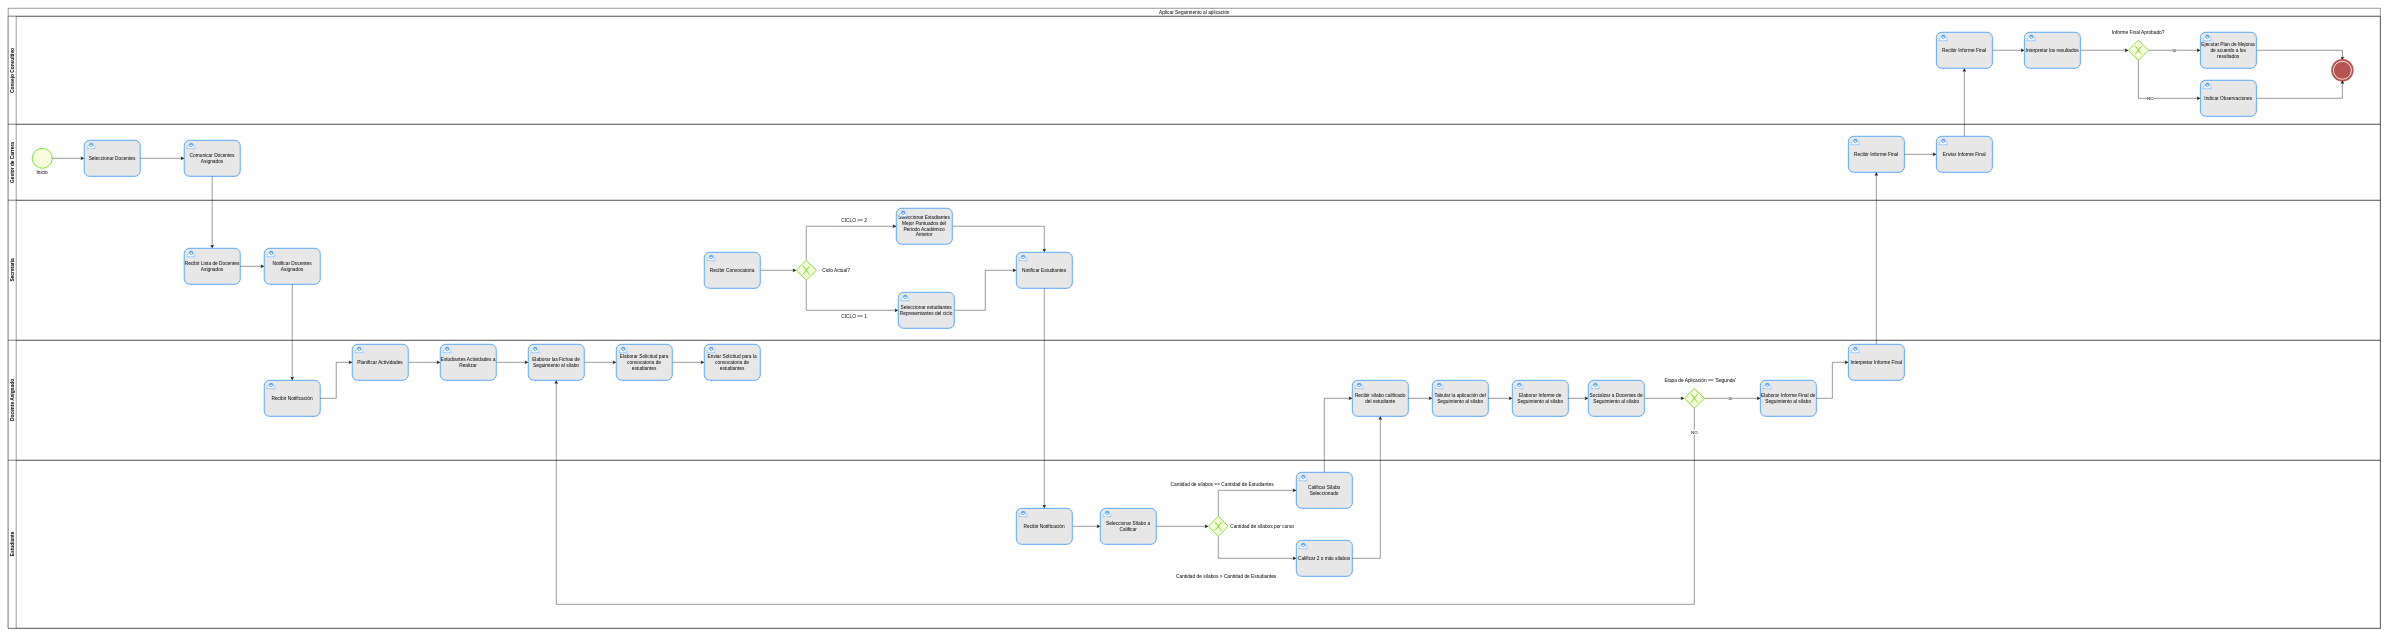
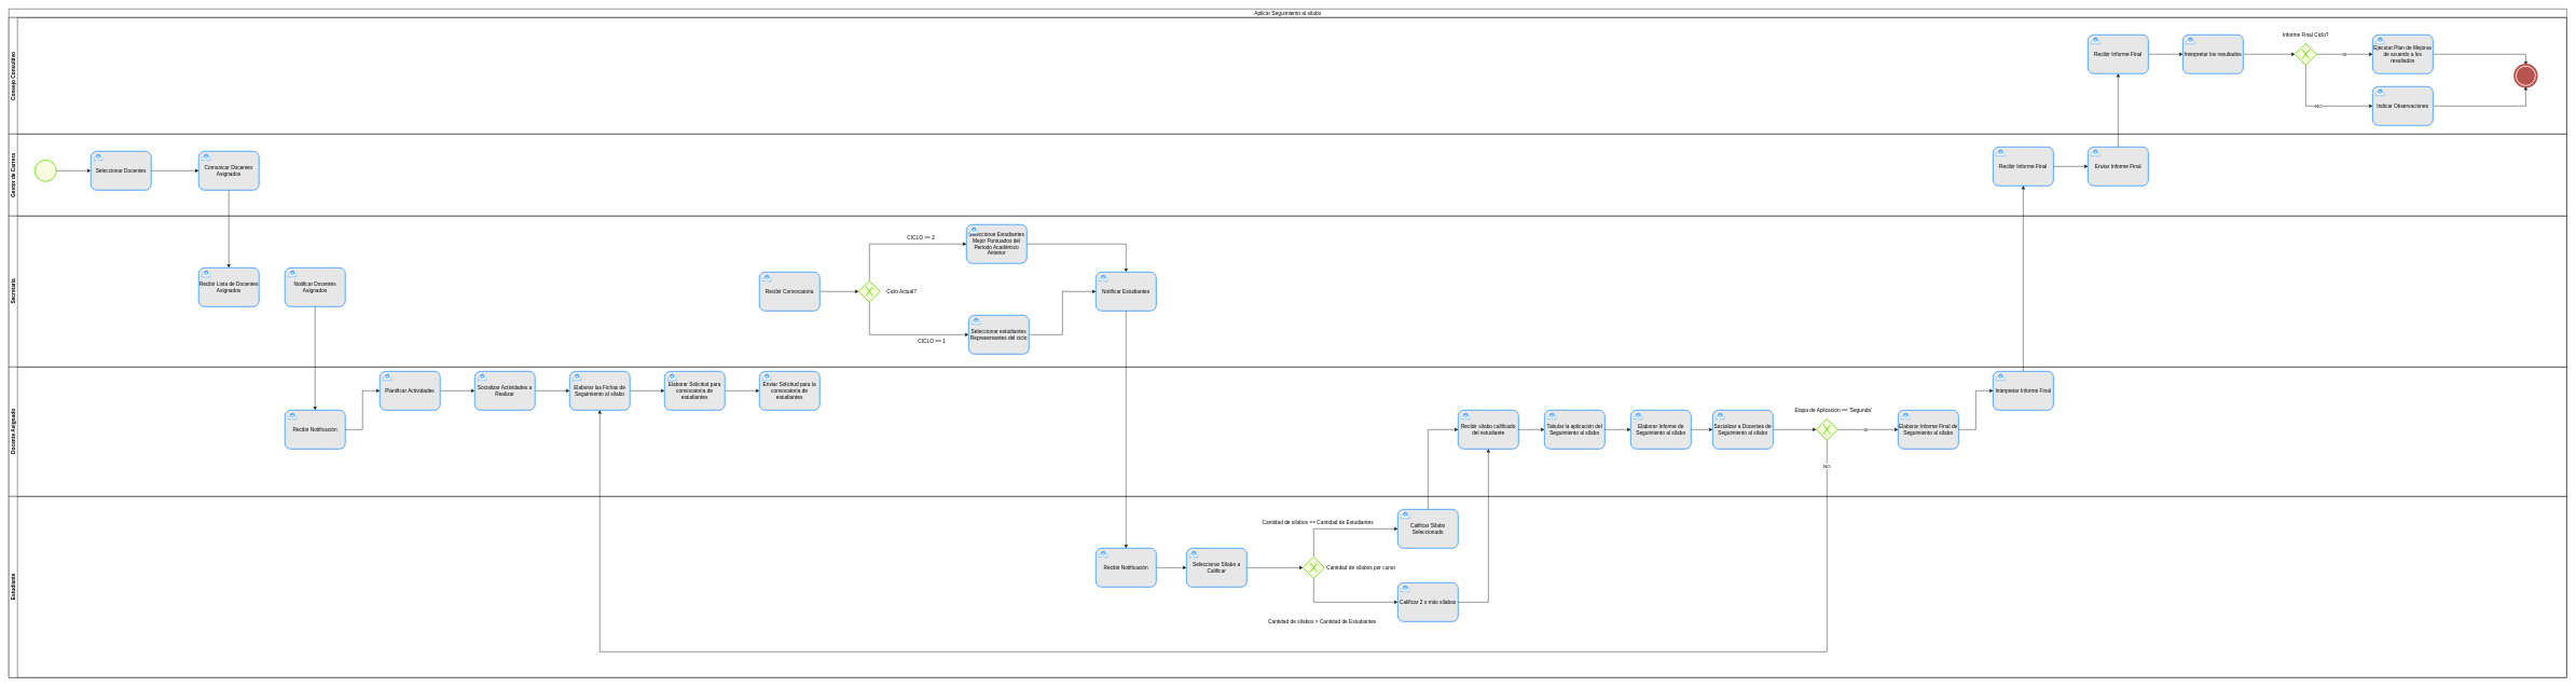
- <mxCell id="2" value="&lt;span style=&quot;font-weight: 400&quot;&gt;Aplicar Seguimiento al aplicación&lt;/span&gt;" style="swimlane;html=1;childLayout=stackLayout;resizeParent=1;resizeParentMax=0;horizontal=1;startSize=20;horizontalStack=0;" parent="1" vertex="1"><mxGeometry x="20" y="20" width="5930" height="1550" as="geometry" /></mxCell>
+ <mxCell id="2" value="&lt;span style=&quot;font-weight: 400&quot;&gt;Aplicar Seguimiento al sílabo&lt;/span&gt;" style="swimlane;html=1;childLayout=stackLayout;resizeParent=1;resizeParentMax=0;horizontal=1;startSize=20;horizontalStack=0;" parent="1" vertex="1"><mxGeometry x="20" y="20" width="5930" height="1550" as="geometry" /></mxCell>
- <mxCell id="4" value="Informe Final Aprobado?" style="text;html=1;strokeColor=none;fillColor=none;align=center;verticalAlign=middle;whiteSpace=wrap;rounded=0;" vertex="1" parent="3"><mxGeometry x="5250" y="30" width="150" height="20" as="geometry" /></mxCell>
+ <mxCell id="4" value="Informe Final Ciclo?" style="text;html=1;strokeColor=none;fillColor=none;align=center;verticalAlign=middle;whiteSpace=wrap;rounded=0;" vertex="1" parent="3"><mxGeometry x="5250" y="30" width="150" height="20" as="geometry" /></mxCell>
- <mxCell id="26" value="Inicio" style="text;html=1;strokeColor=none;fillColor=none;align=center;verticalAlign=middle;whiteSpace=wrap;rounded=0;" parent="15" vertex="1"><mxGeometry x="35" y="110" width="100" height="20" as="geometry" /></mxCell>
- <mxCell id="36" value="" style="edgeStyle=orthogonalEdgeStyle;rounded=0;orthogonalLoop=1;jettySize=auto;html=1;" parent="29" source="34" target="37" edge="1"><mxGeometry relative="1" as="geometry" /></mxCell>
- <mxCell id="51" value="CICLO == 1" style="text;html=1;strokeColor=none;fillColor=none;align=center;verticalAlign=middle;whiteSpace=wrap;rounded=0;" vertex="1" parent="29"><mxGeometry x="2080" y="280" width="70" height="20" as="geometry" /></mxCell>
+ <mxCell id="51" value="CICLO == 1" style="text;html=1;strokeColor=none;fillColor=none;align=center;verticalAlign=middle;whiteSpace=wrap;rounded=0;" vertex="1" parent="29"><mxGeometry x="2105" y="280" width="70" height="20" as="geometry" /></mxCell>
- <mxCell id="104" value="Estudiantes Actividades a Realizar" style="html=1;whiteSpace=wrap;rounded=1;dropTarget=0;strokeWidth=2;strokeColor=#3399FF;fillColor=#E7E7E7;" vertex="1" parent="1"><mxGeometry x="1100" y="860" width="140" height="90" as="geometry" /></mxCell>
+ <mxCell id="104" value="Socializar Actividades a Realizar" style="html=1;whiteSpace=wrap;rounded=1;dropTarget=0;strokeWidth=2;strokeColor=#3399FF;fillColor=#E7E7E7;" vertex="1" parent="1"><mxGeometry x="1100" y="860" width="140" height="90" as="geometry" /></mxCell>
